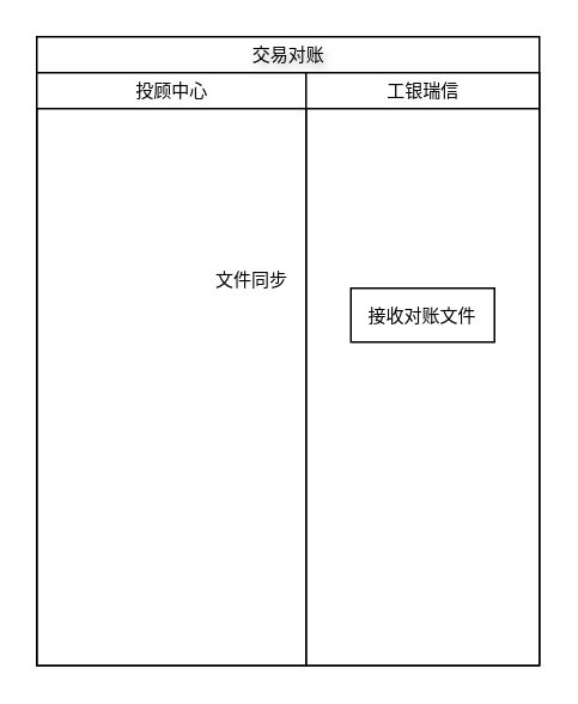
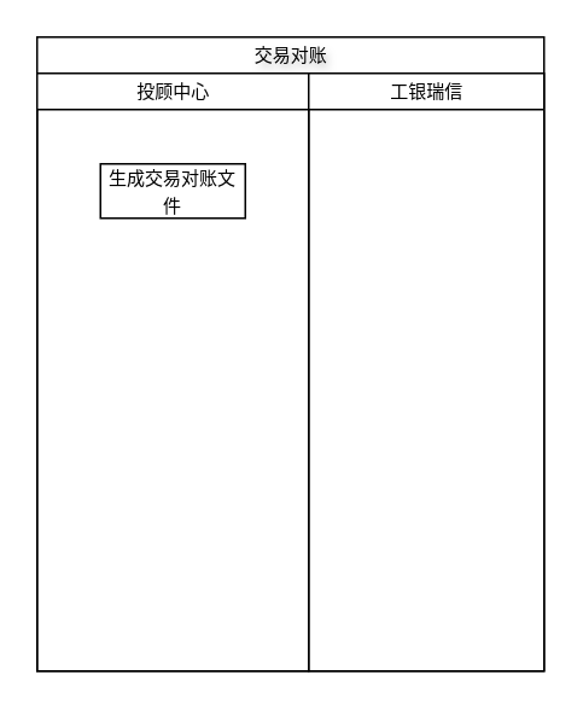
+ <mxCell id="4" value="&lt;font style=&quot;font-size: 10px;&quot;&gt;生成交易对账文件&lt;/font&gt;" style="rounded=0;whiteSpace=wrap;html=1;" vertex="1" parent="3"><mxGeometry x="35" y="50" width="80" height="30" as="geometry" /></mxCell>
- <mxCell id="5" value="&lt;span style=&quot;font-size: 10px;&quot;&gt;文件同步&lt;/span&gt;" style="text;html=1;align=center;verticalAlign=middle;whiteSpace=wrap;rounded=0;" vertex="1" parent="3"><mxGeometry x="90.0" y="100" width="60" height="30" as="geometry" /></mxCell>
- <mxCell id="7" value="&lt;span style=&quot;font-size: 10px;&quot;&gt;接收对账文件&lt;/span&gt;" style="rounded=0;whiteSpace=wrap;html=1;" vertex="1" parent="6"><mxGeometry x="25.0" y="120" width="80" height="30" as="geometry" /></mxCell>
